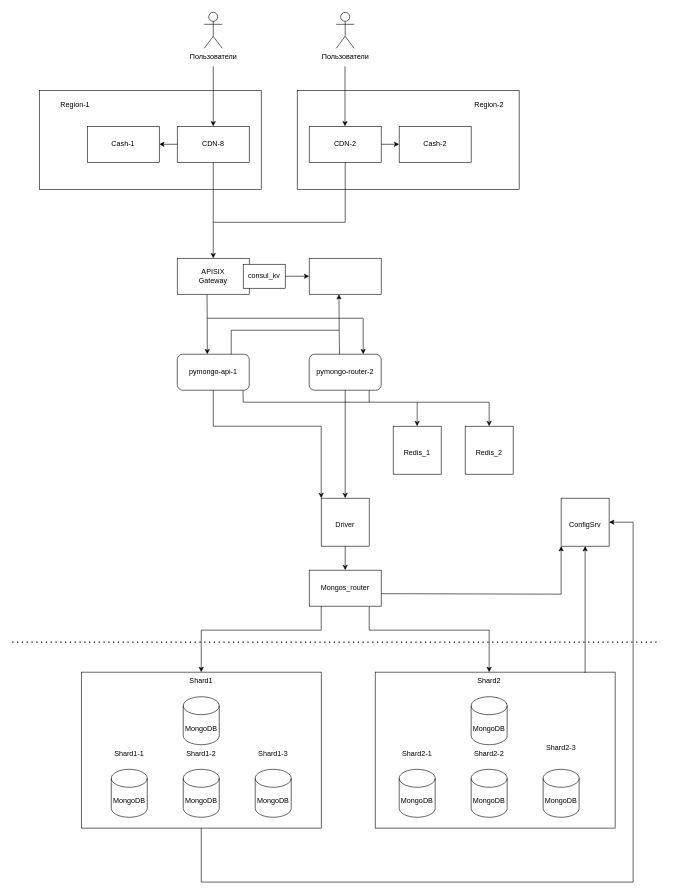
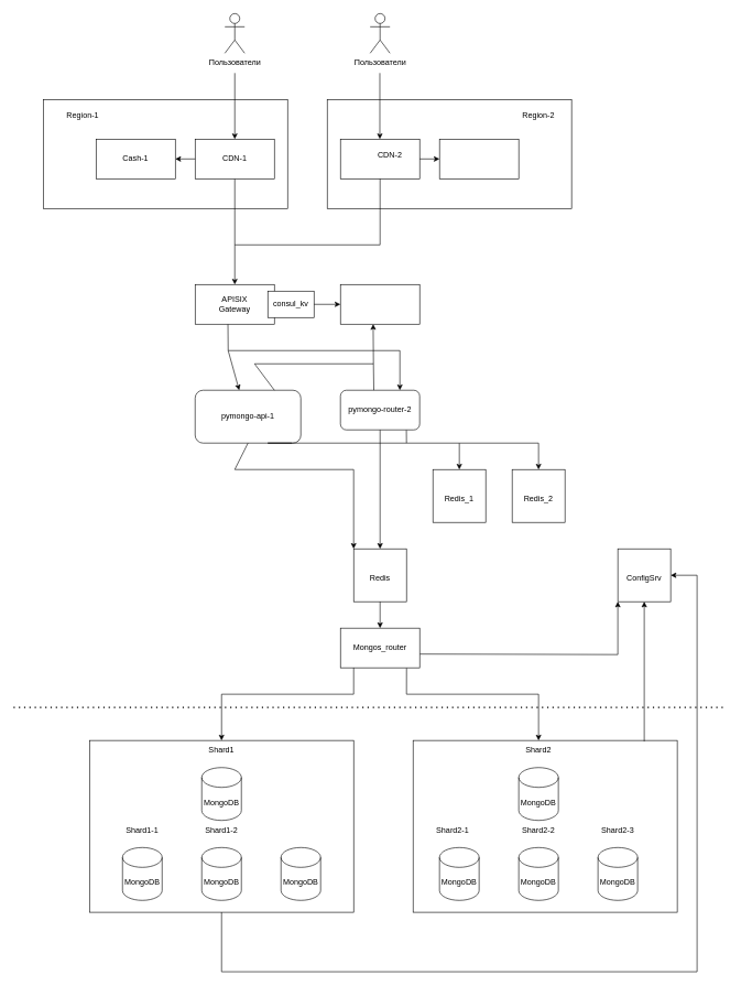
- <mxCell id="59" value="CDN-8" style="text;html=1;align=center;verticalAlign=middle;whiteSpace=wrap;rounded=0;" parent="1" vertex="1"><mxGeometry x="325" y="225" width="60" height="30" as="geometry" /></mxCell>
+ <mxCell id="59" value="CDN-1" style="text;html=1;align=center;verticalAlign=middle;whiteSpace=wrap;rounded=0;" parent="1" vertex="1"><mxGeometry x="325" y="225" width="60" height="30" as="geometry" /></mxCell>
- <mxCell id="60" value="CDN-2" style="text;html=1;align=center;verticalAlign=middle;whiteSpace=wrap;rounded=0;" parent="1" vertex="1"><mxGeometry x="545" y="225" width="60" height="30" as="geometry" /></mxCell>
+ <mxCell id="60" value="CDN-2" style="text;html=1;align=center;verticalAlign=middle;whiteSpace=wrap;rounded=0;" parent="1" vertex="1"><mxGeometry x="560" y="220" width="60" height="30" as="geometry" /></mxCell>
- <mxCell id="64" value="Cash-2" style="text;html=1;align=center;verticalAlign=middle;whiteSpace=wrap;rounded=0;" parent="1" vertex="1"><mxGeometry x="695" y="225" width="60" height="30" as="geometry" /></mxCell>
- <mxCell id="43" value="pymongo-api-1" style="rounded=1;whiteSpace=wrap;html=1;" parent="1" vertex="1"><mxGeometry x="295" y="590" width="120" height="60" as="geometry" /></mxCell>
+ <mxCell id="43" value="pymongo-api-1" style="rounded=1;whiteSpace=wrap;html=1;" parent="1" vertex="1"><mxGeometry x="295" y="590" width="160" height="80" as="geometry" /></mxCell>
- <mxCell id="29" value="Driver" style="text;html=1;align=center;verticalAlign=middle;whiteSpace=wrap;rounded=0;" parent="1" vertex="1"><mxGeometry x="545" y="860" width="60" height="30" as="geometry" /></mxCell>
+ <mxCell id="29" value="Redis" style="text;html=1;align=center;verticalAlign=middle;whiteSpace=wrap;rounded=0;" parent="1" vertex="1"><mxGeometry x="545" y="860" width="60" height="30" as="geometry" /></mxCell>
- <mxCell id="23" value="Shard2-3" style="text;html=1;align=center;verticalAlign=middle;whiteSpace=wrap;rounded=0;" parent="1" vertex="1"><mxGeometry x="905" y="1231" width="60" height="30" as="geometry" /></mxCell>
+ <mxCell id="23" value="Shard2-3" style="text;html=1;align=center;verticalAlign=middle;whiteSpace=wrap;rounded=0;" parent="1" vertex="1"><mxGeometry x="905" y="1241" width="60" height="30" as="geometry" /></mxCell>
- <mxCell id="15" value="Shard1-3" style="text;html=1;align=center;verticalAlign=middle;whiteSpace=wrap;rounded=0;" parent="1" vertex="1"><mxGeometry x="425" y="1241" width="60" height="30" as="geometry" /></mxCell>
- <mxCell id="19" value="Shard2-1" style="text;html=1;align=center;verticalAlign=middle;whiteSpace=wrap;rounded=0;" parent="1" vertex="1"><mxGeometry x="665" y="1241" width="60" height="30" as="geometry" /></mxCell>
+ <mxCell id="19" value="Shard2-1" style="text;html=1;align=center;verticalAlign=middle;whiteSpace=wrap;rounded=0;" parent="1" vertex="1"><mxGeometry x="655" y="1241" width="60" height="30" as="geometry" /></mxCell>
